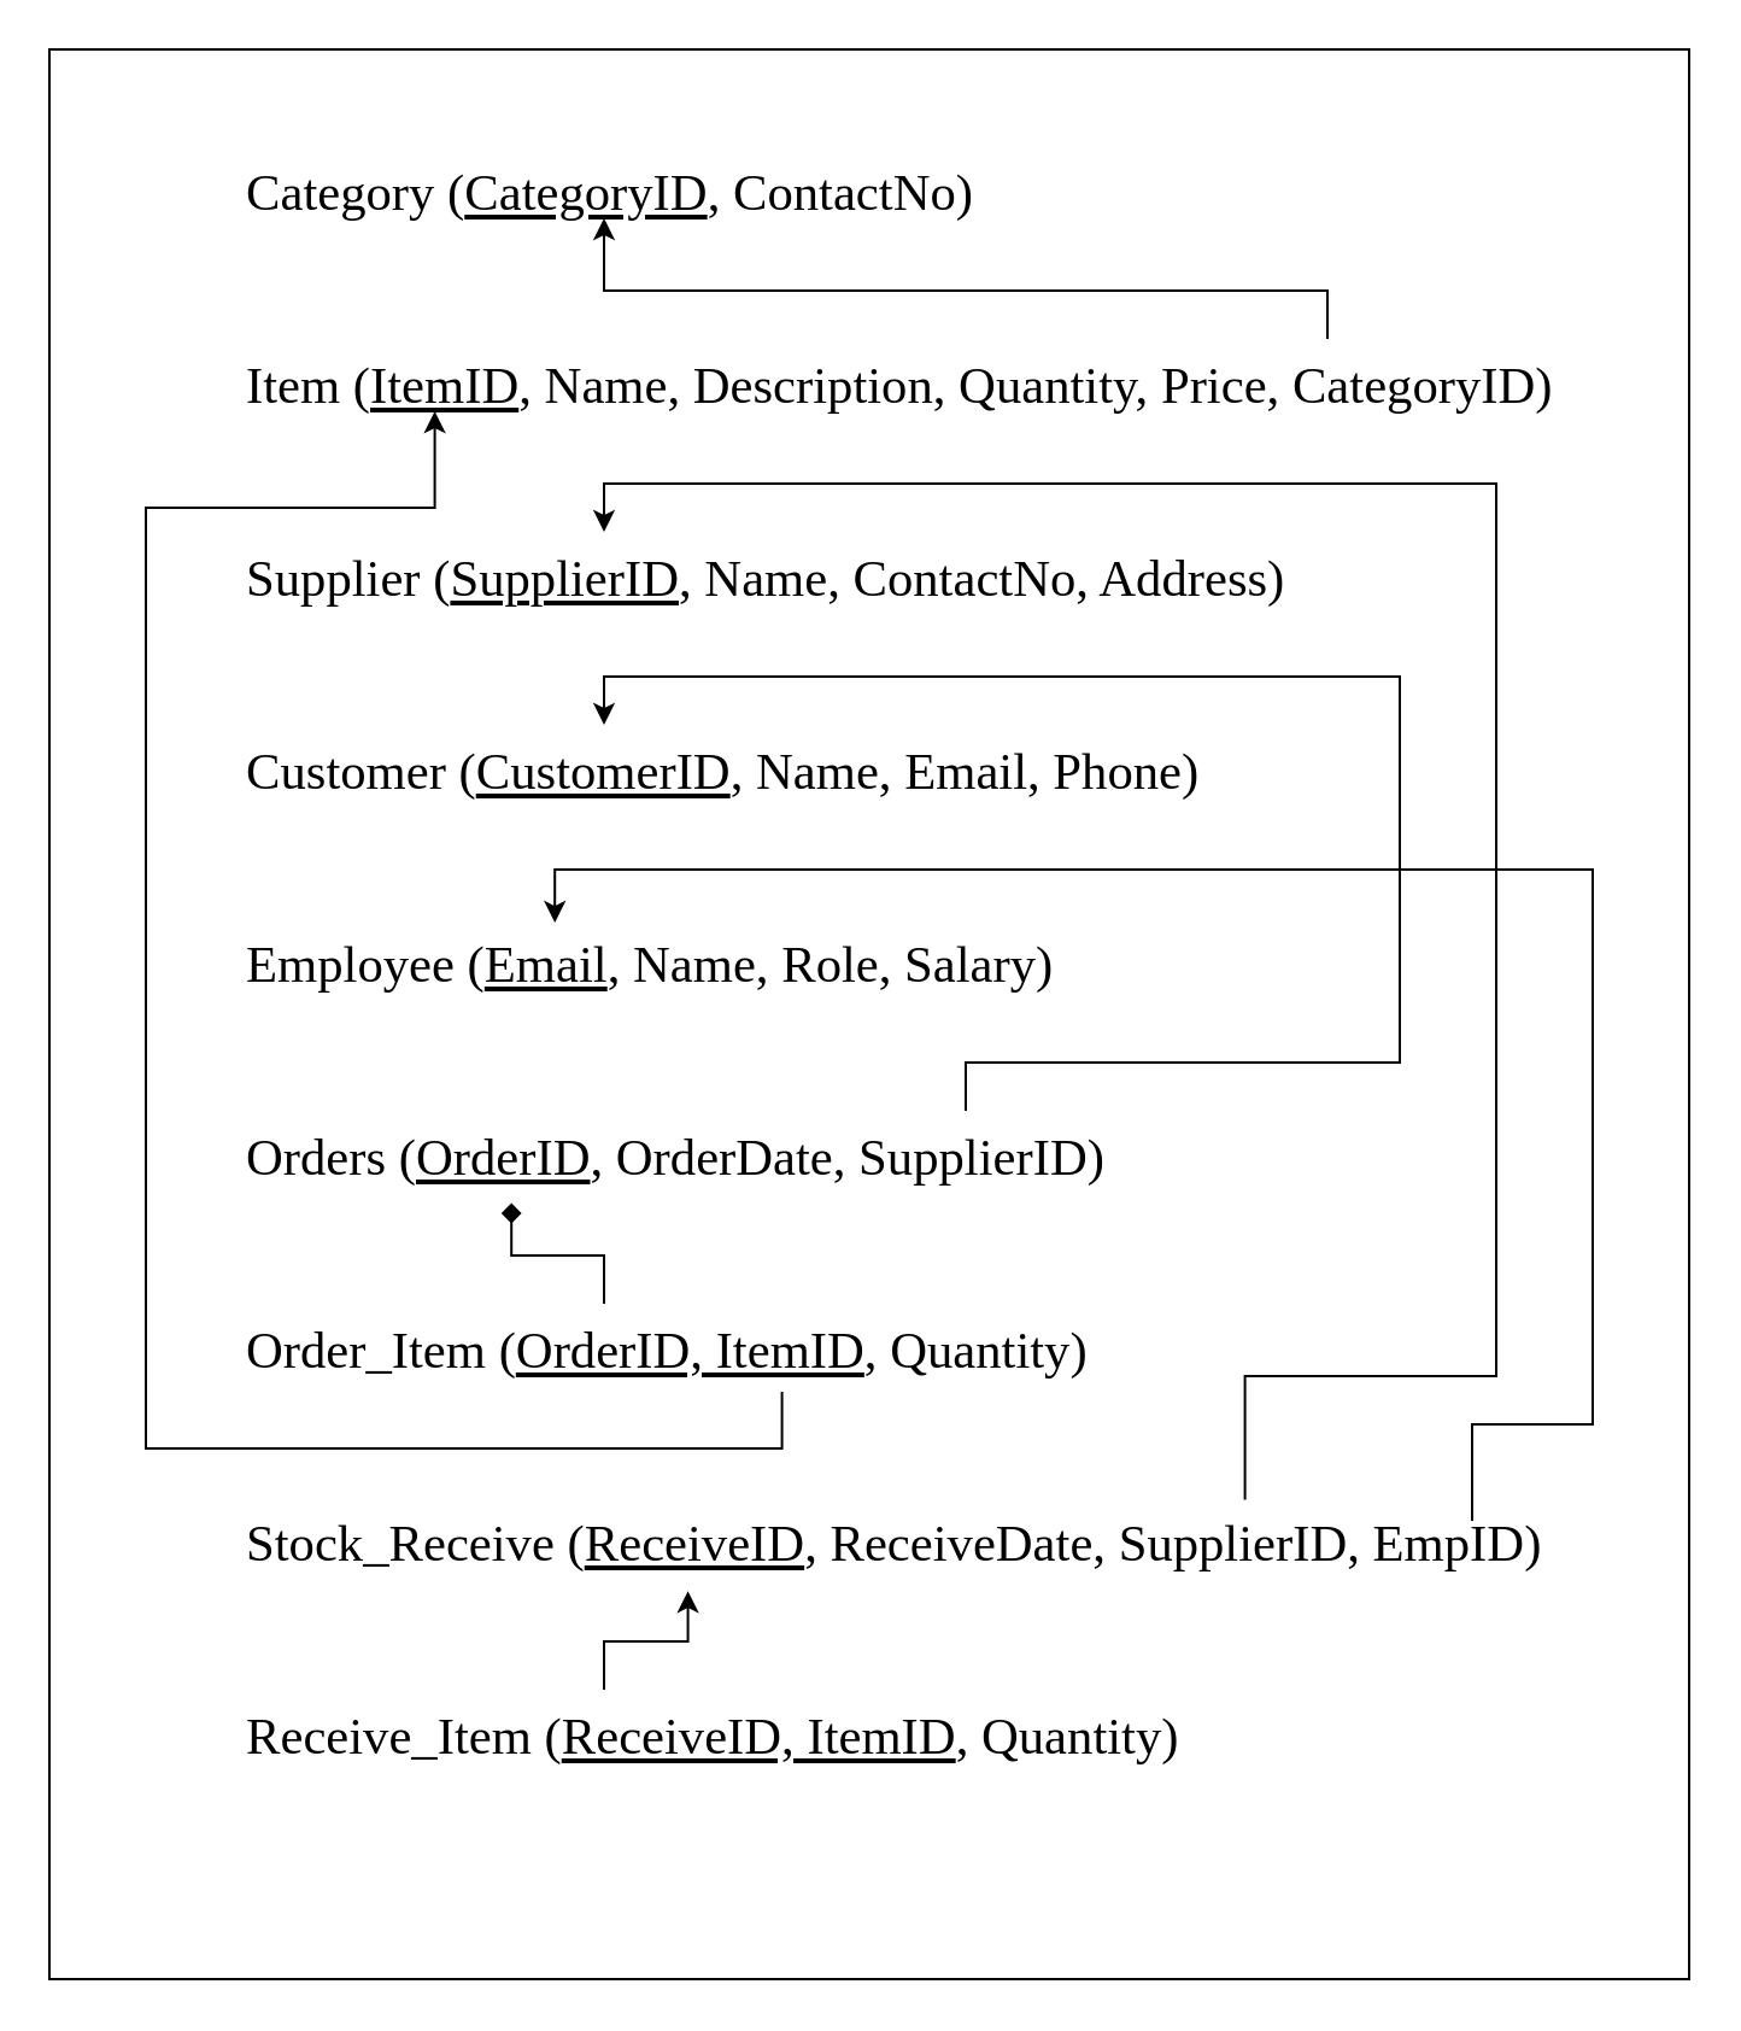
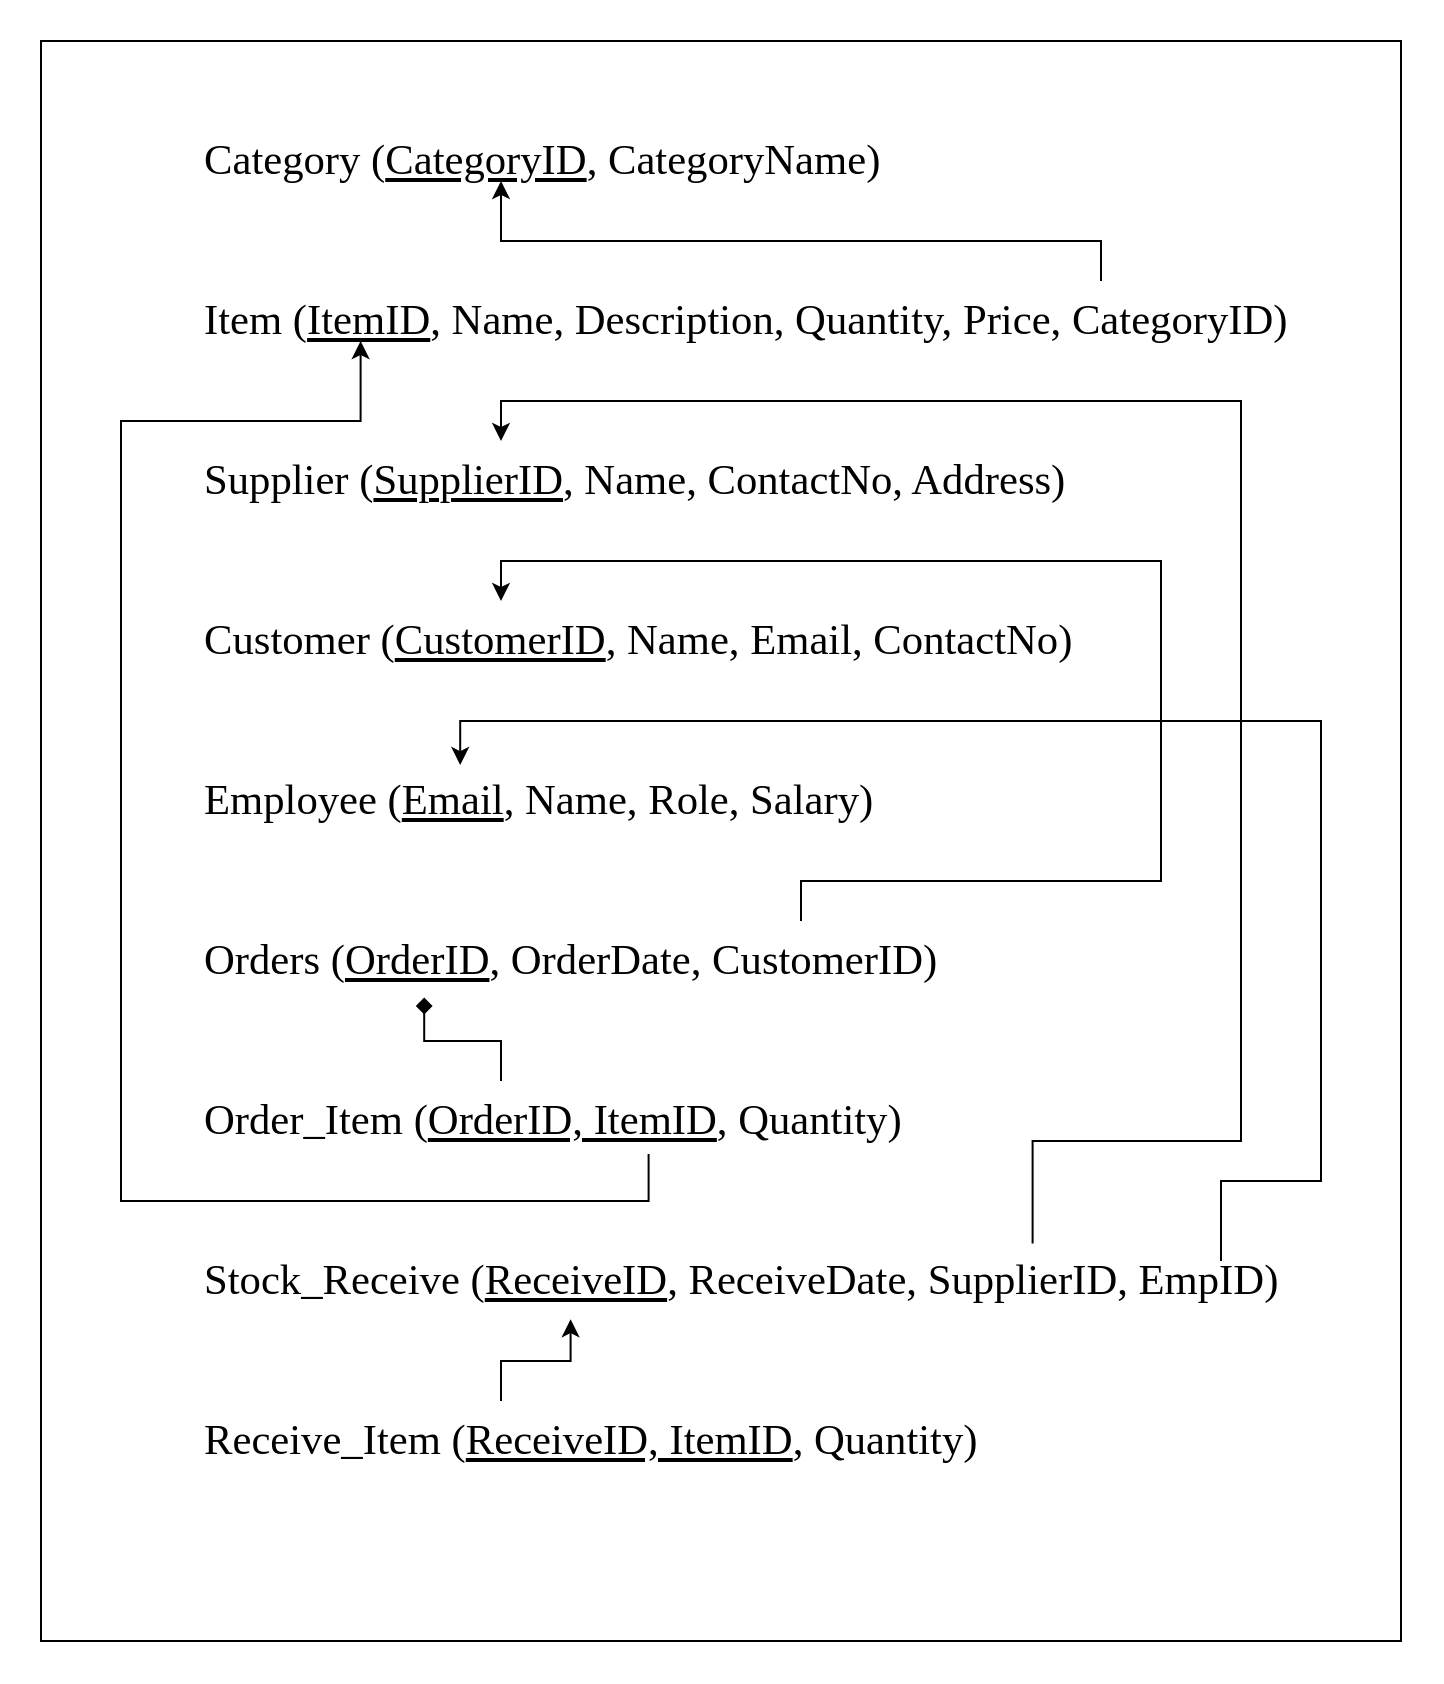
- <mxCell id="5" value="&lt;div style=&quot;&quot;&gt;&lt;p class=&quot;MsoNormal&quot;&gt;&lt;span style=&quot;font-size:16.0pt;font-family:&amp;quot;Times New Roman&amp;quot;,serif&quot;&gt;Category (&lt;u&gt;CategoryID&lt;/u&gt;, ContactNo)&lt;/span&gt;&lt;/p&gt;&lt;/div&gt;" style="text;html=1;align=left;verticalAlign=middle;whiteSpace=wrap;rounded=0;fontFamily=Times New Roman;" parent="4" vertex="1"><mxGeometry width="600" height="40" as="geometry" /></mxCell>
+ <mxCell id="5" value="&lt;div style=&quot;&quot;&gt;&lt;p class=&quot;MsoNormal&quot;&gt;&lt;span style=&quot;font-size:16.0pt;font-family:&amp;quot;Times New Roman&amp;quot;,serif&quot;&gt;Category (&lt;u&gt;CategoryID&lt;/u&gt;, CategoryName)&lt;/span&gt;&lt;/p&gt;&lt;/div&gt;" style="text;html=1;align=left;verticalAlign=middle;whiteSpace=wrap;rounded=0;fontFamily=Times New Roman;" parent="4" vertex="1"><mxGeometry width="600" height="40" as="geometry" /></mxCell>
- <mxCell id="7" value="&lt;div style=&quot;&quot;&gt;&lt;p class=&quot;MsoNormal&quot;&gt;&lt;span style=&quot;font-size:16.0pt;font-family:&amp;quot;Times New Roman&amp;quot;,serif;&lt;br/&gt;mso-fareast-font-family:Arial;mso-ansi-language:EN-US;mso-fareast-language:&lt;br/&gt;EN-US;mso-bidi-language:SI-LK&quot;&gt;Customer (&lt;u&gt;CustomerID&lt;/u&gt;, Name, Email, Phone)&lt;/span&gt;&lt;/p&gt;&lt;/div&gt;" style="text;html=1;align=left;verticalAlign=middle;whiteSpace=wrap;rounded=0;fontFamily=Times New Roman;" vertex="1" parent="4"><mxGeometry y="240" width="600" height="40" as="geometry" /></mxCell>
+ <mxCell id="7" value="&lt;div style=&quot;&quot;&gt;&lt;p class=&quot;MsoNormal&quot;&gt;&lt;span style=&quot;font-size:16.0pt;font-family:&amp;quot;Times New Roman&amp;quot;,serif;&lt;br/&gt;mso-fareast-font-family:Arial;mso-ansi-language:EN-US;mso-fareast-language:&lt;br/&gt;EN-US;mso-bidi-language:SI-LK&quot;&gt;Customer (&lt;u&gt;CustomerID&lt;/u&gt;, Name, Email, ContactNo)&lt;/span&gt;&lt;/p&gt;&lt;/div&gt;" style="text;html=1;align=left;verticalAlign=middle;whiteSpace=wrap;rounded=0;fontFamily=Times New Roman;" vertex="1" parent="4"><mxGeometry y="240" width="600" height="40" as="geometry" /></mxCell>
- <mxCell id="10" value="&lt;div style=&quot;&quot;&gt;&lt;p class=&quot;MsoNormal&quot;&gt;&lt;span style=&quot;font-size:16.0pt;font-family:&amp;quot;Times New Roman&amp;quot;,serif&quot;&gt;Orders (&lt;u&gt;OrderID&lt;/u&gt;, OrderDate, SupplierID)&lt;/span&gt;&lt;/p&gt;&lt;/div&gt;" style="text;html=1;align=left;verticalAlign=middle;whiteSpace=wrap;rounded=0;fontFamily=Times New Roman;" vertex="1" parent="4"><mxGeometry y="400" width="600" height="40" as="geometry" /></mxCell>
+ <mxCell id="10" value="&lt;div style=&quot;&quot;&gt;&lt;p class=&quot;MsoNormal&quot;&gt;&lt;span style=&quot;font-size:16.0pt;font-family:&amp;quot;Times New Roman&amp;quot;,serif&quot;&gt;Orders (&lt;u&gt;OrderID&lt;/u&gt;, OrderDate, CustomerID)&lt;/span&gt;&lt;/p&gt;&lt;/div&gt;" style="text;html=1;align=left;verticalAlign=middle;whiteSpace=wrap;rounded=0;fontFamily=Times New Roman;" vertex="1" parent="4"><mxGeometry y="400" width="600" height="40" as="geometry" /></mxCell>
